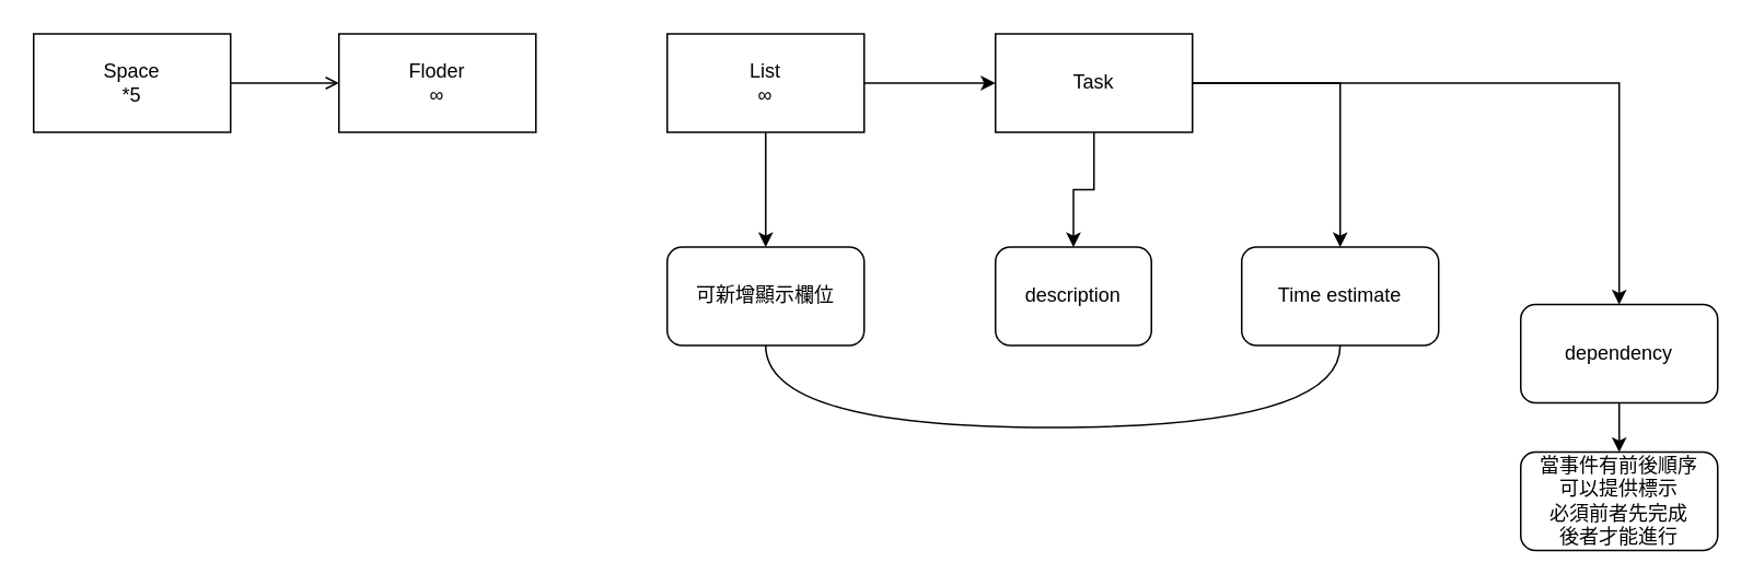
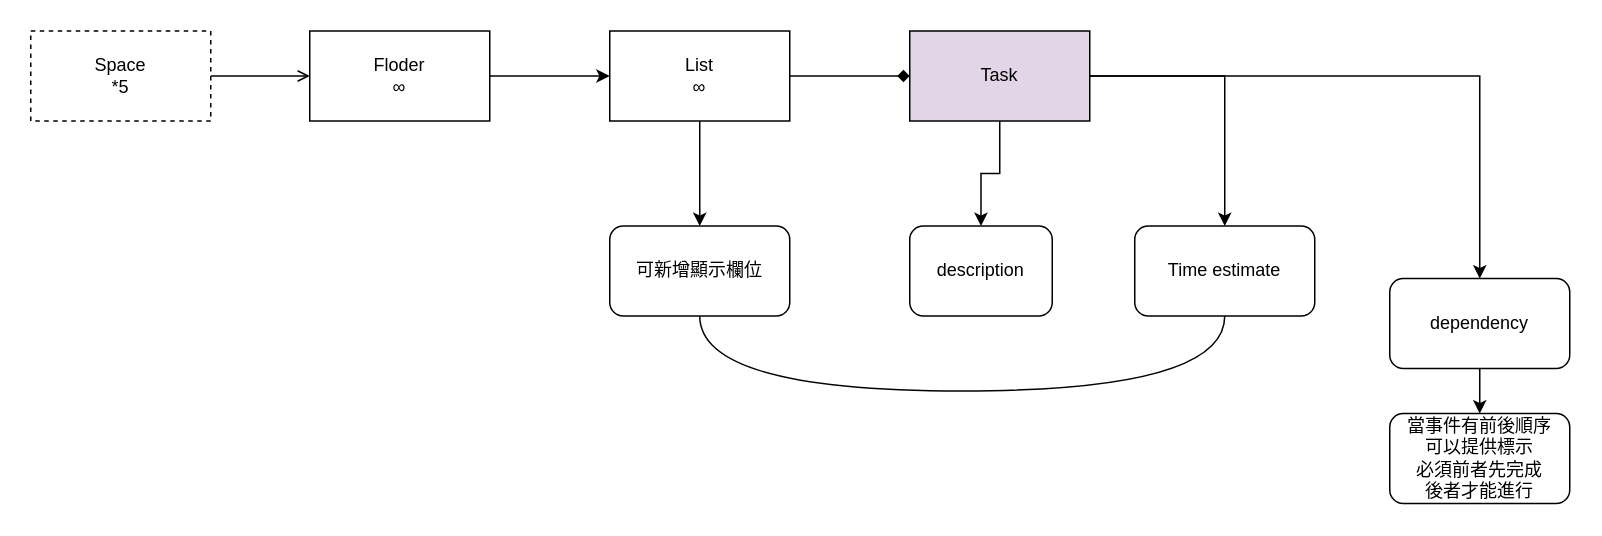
- <mxCell id="9" value="Space&lt;div&gt;*5&lt;/div&gt;" style="whiteSpace=wrap;html=1;" vertex="1" parent="1"><mxGeometry x="20" y="20" width="120" height="60" as="geometry" /></mxCell>
+ <mxCell id="9" value="Space&lt;div&gt;*5&lt;/div&gt;" style="whiteSpace=wrap;html=1;dashed=1;" vertex="1" parent="1"><mxGeometry x="20" y="20" width="120" height="60" as="geometry" /></mxCell>
+ <mxCell id="3" value="" style="edgeStyle=orthogonalEdgeStyle;rounded=0;orthogonalLoop=1;jettySize=auto;html=1;" edge="1" parent="1" source="4" target="7"><mxGeometry relative="1" as="geometry" /></mxCell>
- <mxCell id="6" value="" style="edgeStyle=orthogonalEdgeStyle;rounded=0;orthogonalLoop=1;jettySize=auto;html=1;" edge="1" parent="1" source="7" target="16"><mxGeometry relative="1" as="geometry" /></mxCell>
+ <mxCell id="6" value="" style="edgeStyle=orthogonalEdgeStyle;rounded=0;orthogonalLoop=1;jettySize=auto;html=1;endArrow=diamond;" edge="1" parent="1" source="7" target="16"><mxGeometry relative="1" as="geometry" /></mxCell>
- <mxCell id="16" value="Task" style="whiteSpace=wrap;html=1;" vertex="1" parent="1"><mxGeometry x="606" y="20" width="120" height="60" as="geometry" /></mxCell>
+ <mxCell id="16" value="Task" style="whiteSpace=wrap;html=1;fillColor=#e1d5e7;" vertex="1" parent="1"><mxGeometry x="606" y="20" width="120" height="60" as="geometry" /></mxCell>
